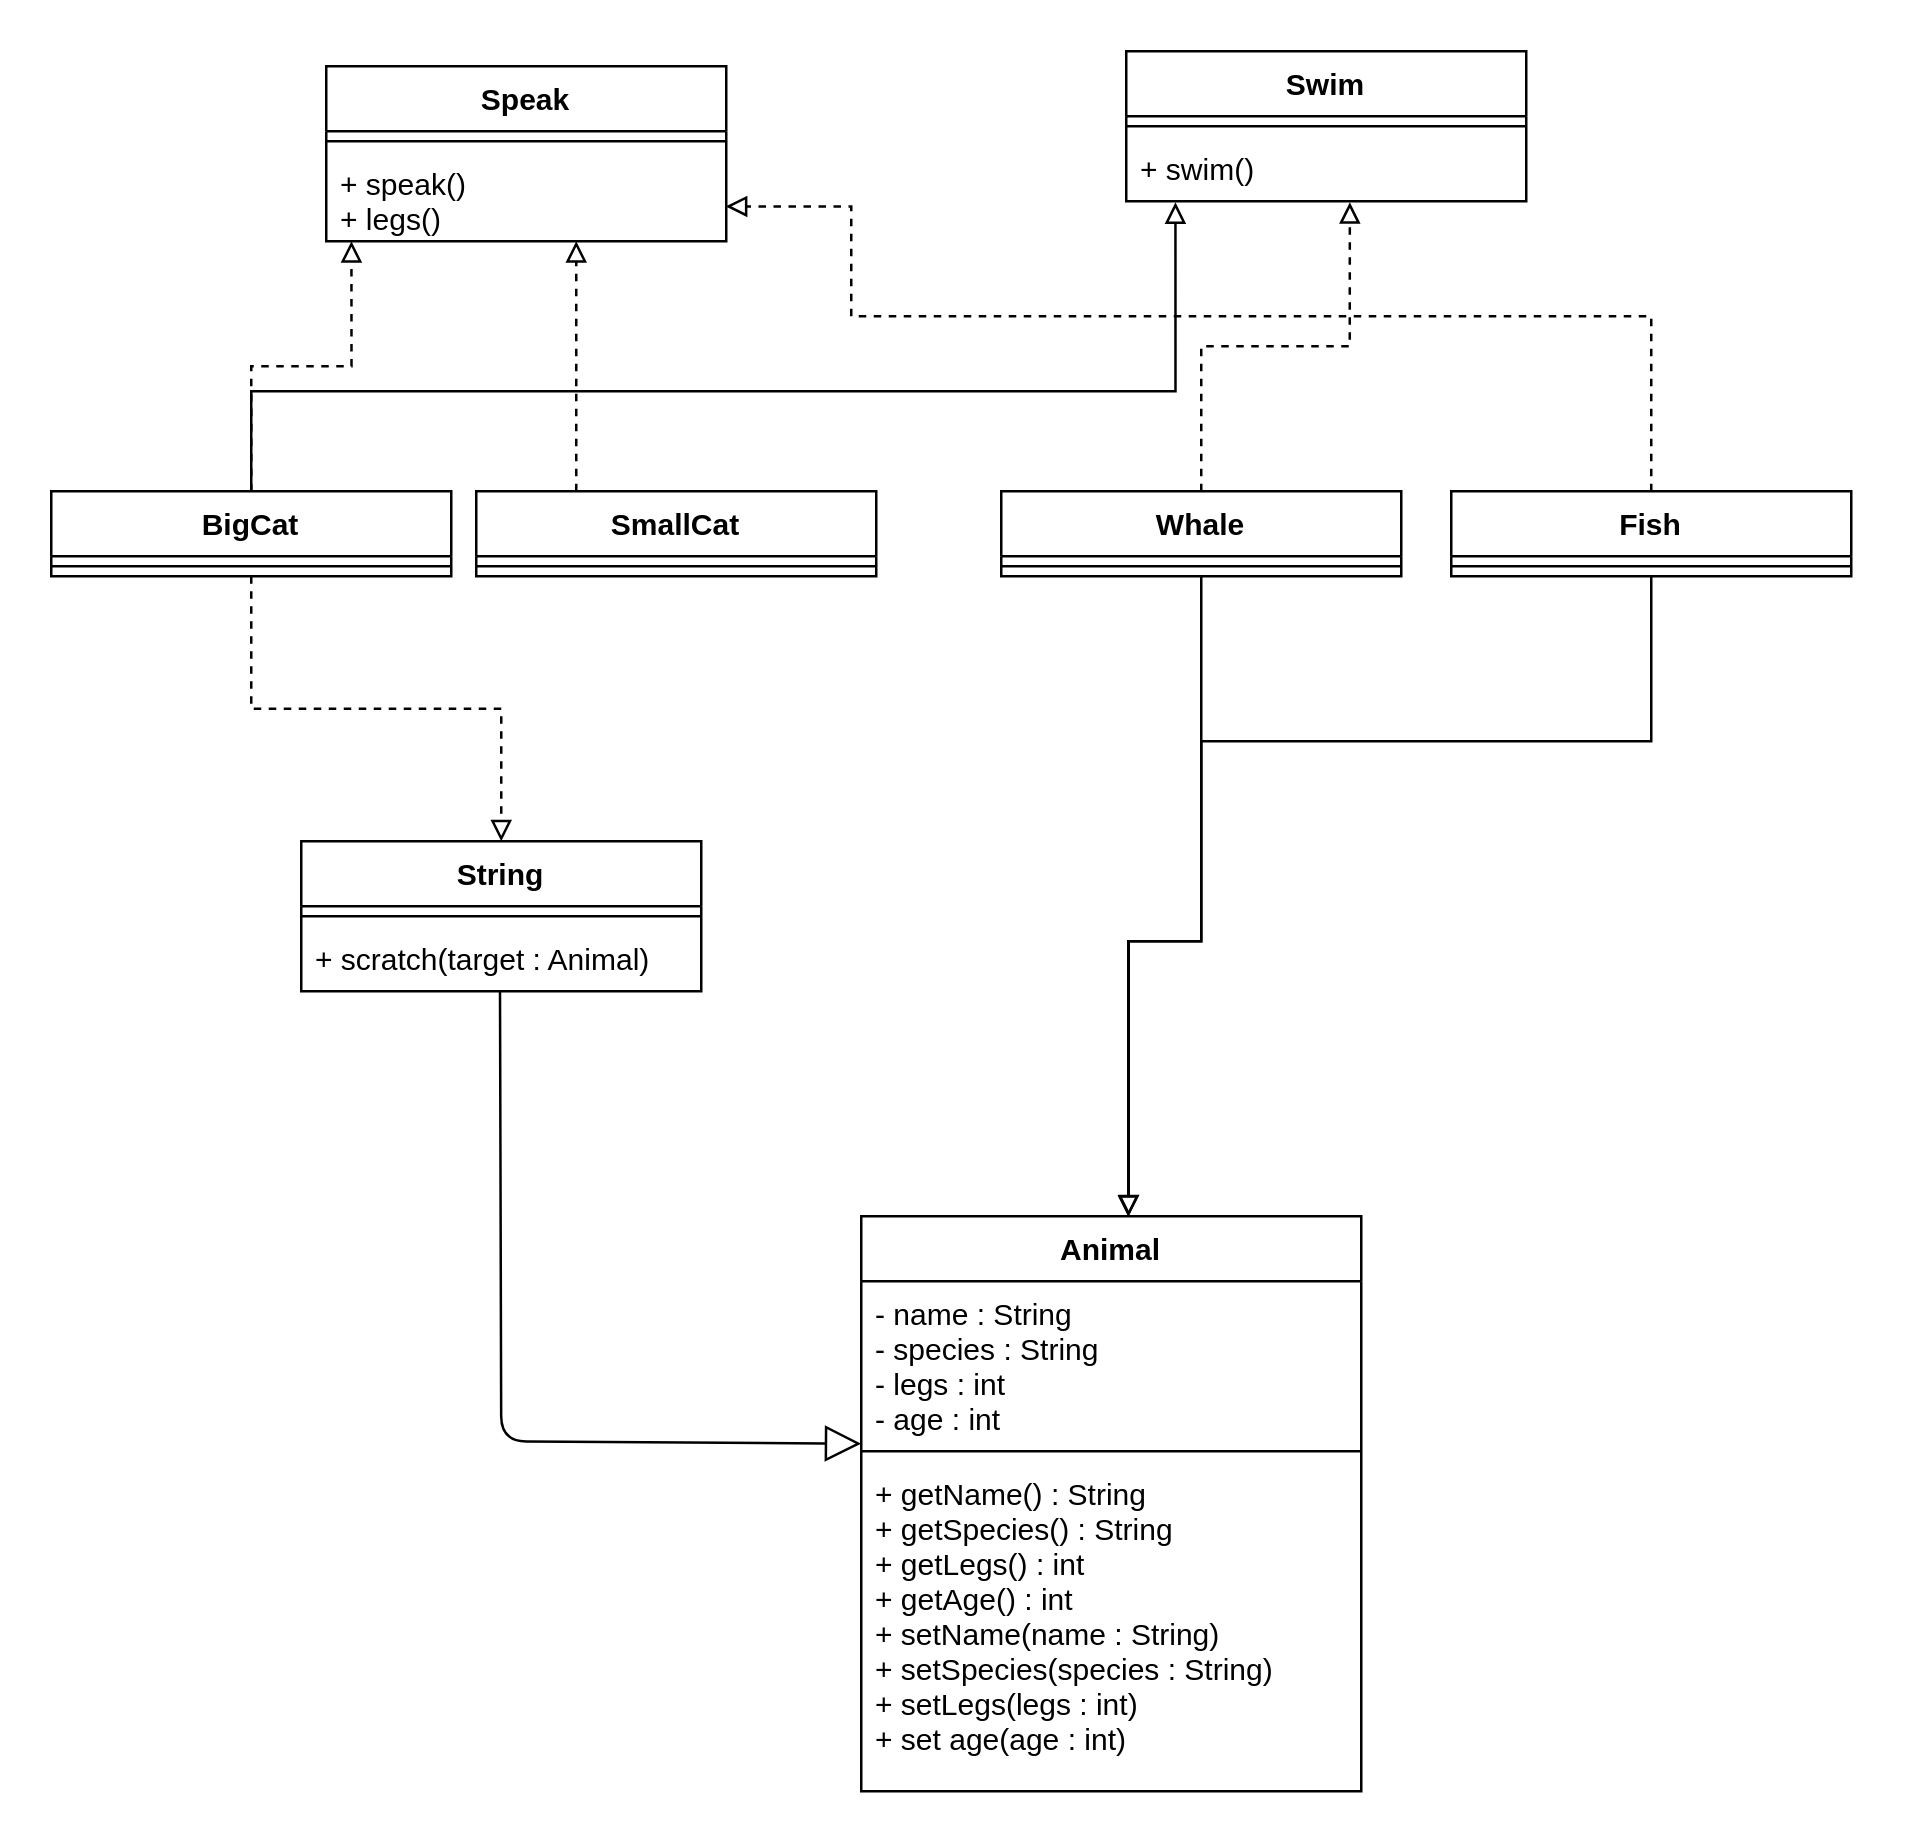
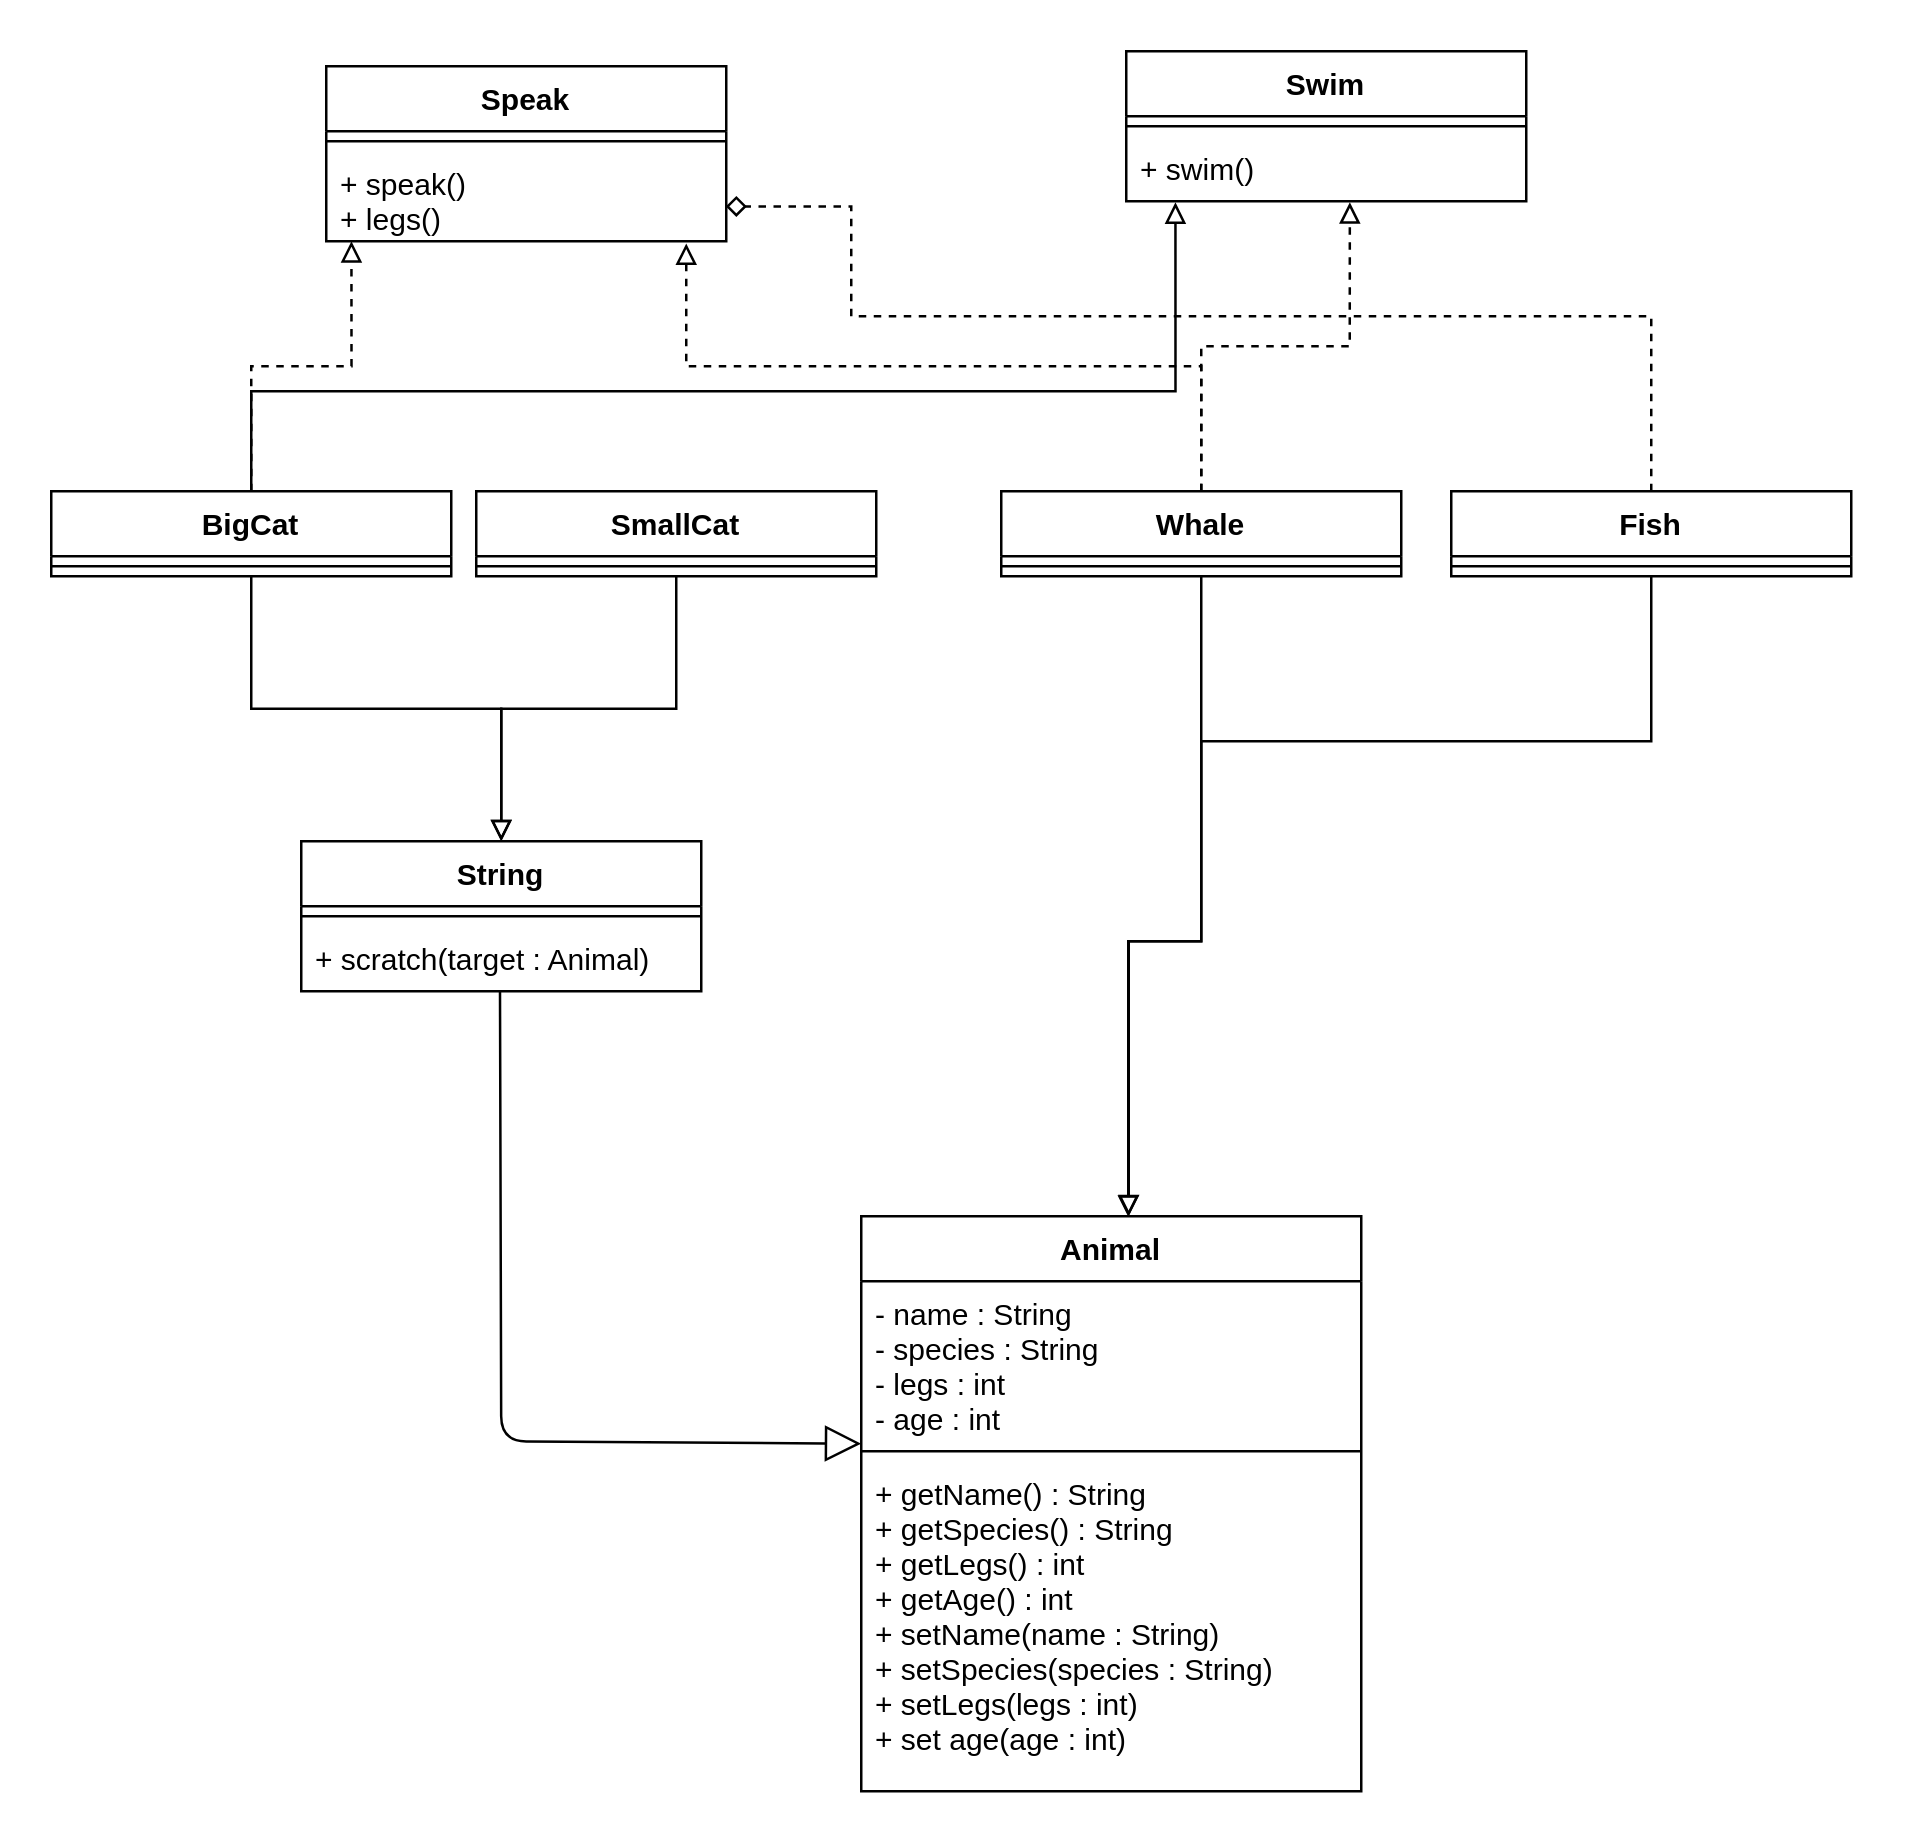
- <mxCell id="26" style="edgeStyle=orthogonalEdgeStyle;rounded=0;orthogonalLoop=1;jettySize=auto;html=1;entryX=0.999;entryY=0.613;entryDx=0;entryDy=0;entryPerimeter=0;dashed=1;endArrow=block;endFill=0;" edge="1" parent="1" source="27" target="4"><mxGeometry relative="1" as="geometry"><Array as="points"><mxPoint x="660" y="126" /><mxPoint x="340" y="126" /><mxPoint x="340" y="82" /></Array></mxGeometry></mxCell>
+ <mxCell id="26" style="edgeStyle=orthogonalEdgeStyle;rounded=0;orthogonalLoop=1;jettySize=auto;html=1;entryX=0.999;entryY=0.613;entryDx=0;entryDy=0;entryPerimeter=0;dashed=1;endArrow=diamond;endFill=0;" edge="1" parent="1" source="27" target="4"><mxGeometry relative="1" as="geometry"><Array as="points"><mxPoint x="660" y="126" /><mxPoint x="340" y="126" /><mxPoint x="340" y="82" /></Array></mxGeometry></mxCell>
- <mxCell id="14" style="edgeStyle=orthogonalEdgeStyle;rounded=0;orthogonalLoop=1;jettySize=auto;html=1;endArrow=block;endFill=0;dashed=1;entryX=0.625;entryY=1;entryDx=0;entryDy=0;entryPerimeter=0;" edge="1" parent="1" source="15" target="4"><mxGeometry relative="1" as="geometry"><mxPoint x="230" y="106" as="targetPoint" /><Array as="points"><mxPoint x="230" y="166" /><mxPoint x="230" y="166" /></Array></mxGeometry></mxCell>
+ <mxCell id="21" style="edgeStyle=orthogonalEdgeStyle;rounded=0;orthogonalLoop=1;jettySize=auto;html=1;entryX=0.9;entryY=1.025;entryDx=0;entryDy=0;entryPerimeter=0;dashed=1;endArrow=block;endFill=0;" edge="1" parent="1" source="23" target="4"><mxGeometry relative="1" as="geometry" /></mxCell>
- <mxCell id="8" style="edgeStyle=orthogonalEdgeStyle;rounded=0;orthogonalLoop=1;jettySize=auto;html=1;entryX=0.5;entryY=0;entryDx=0;entryDy=0;endArrow=block;endFill=0;dashed=1;" edge="1" parent="1" source="11" target="17"><mxGeometry relative="1" as="geometry" /></mxCell>
+ <mxCell id="8" style="edgeStyle=orthogonalEdgeStyle;rounded=0;orthogonalLoop=1;jettySize=auto;html=1;entryX=0.5;entryY=0;entryDx=0;entryDy=0;endArrow=block;endFill=0;" edge="1" parent="1" source="11" target="17"><mxGeometry relative="1" as="geometry" /></mxCell>
+ <mxCell id="13" style="edgeStyle=orthogonalEdgeStyle;rounded=0;orthogonalLoop=1;jettySize=auto;html=1;entryX=0.5;entryY=0;entryDx=0;entryDy=0;endArrow=block;endFill=0;" edge="1" parent="1" source="15" target="17"><mxGeometry relative="1" as="geometry" /></mxCell>
